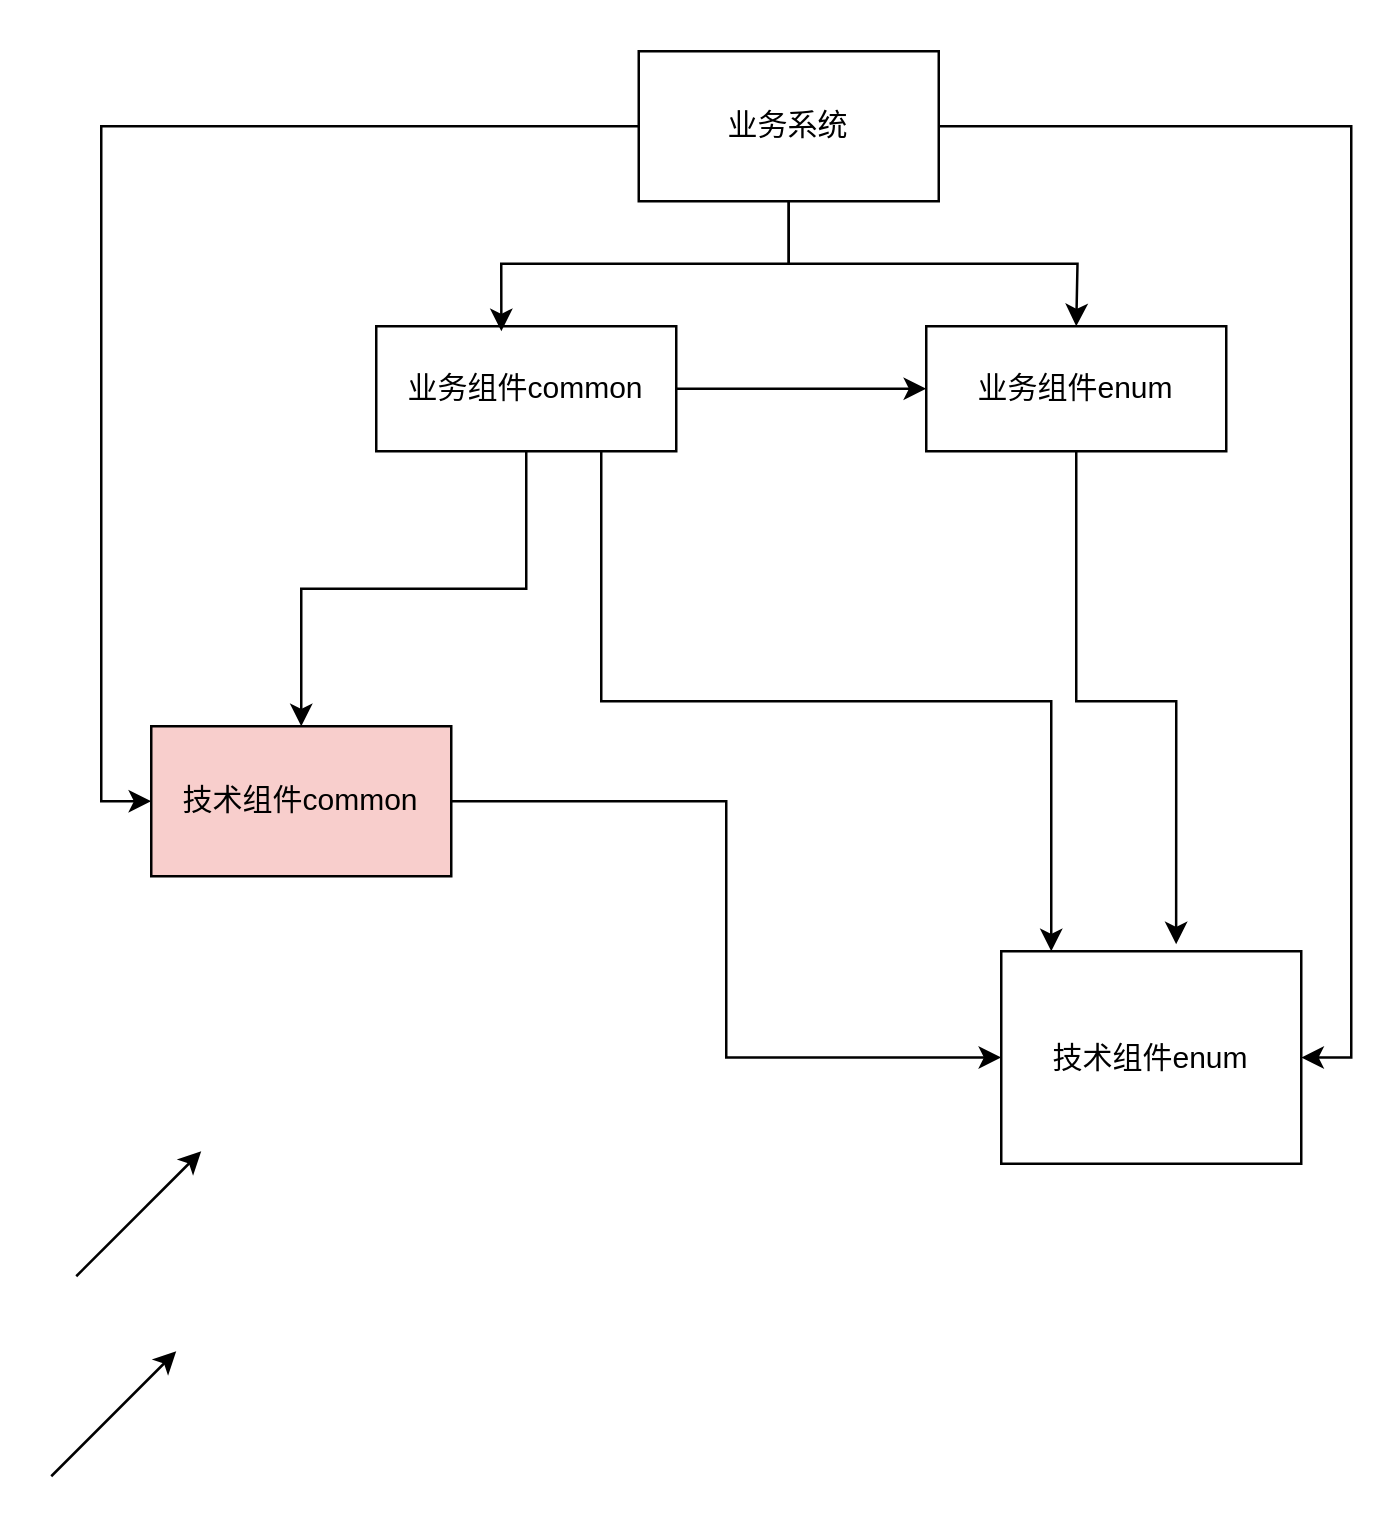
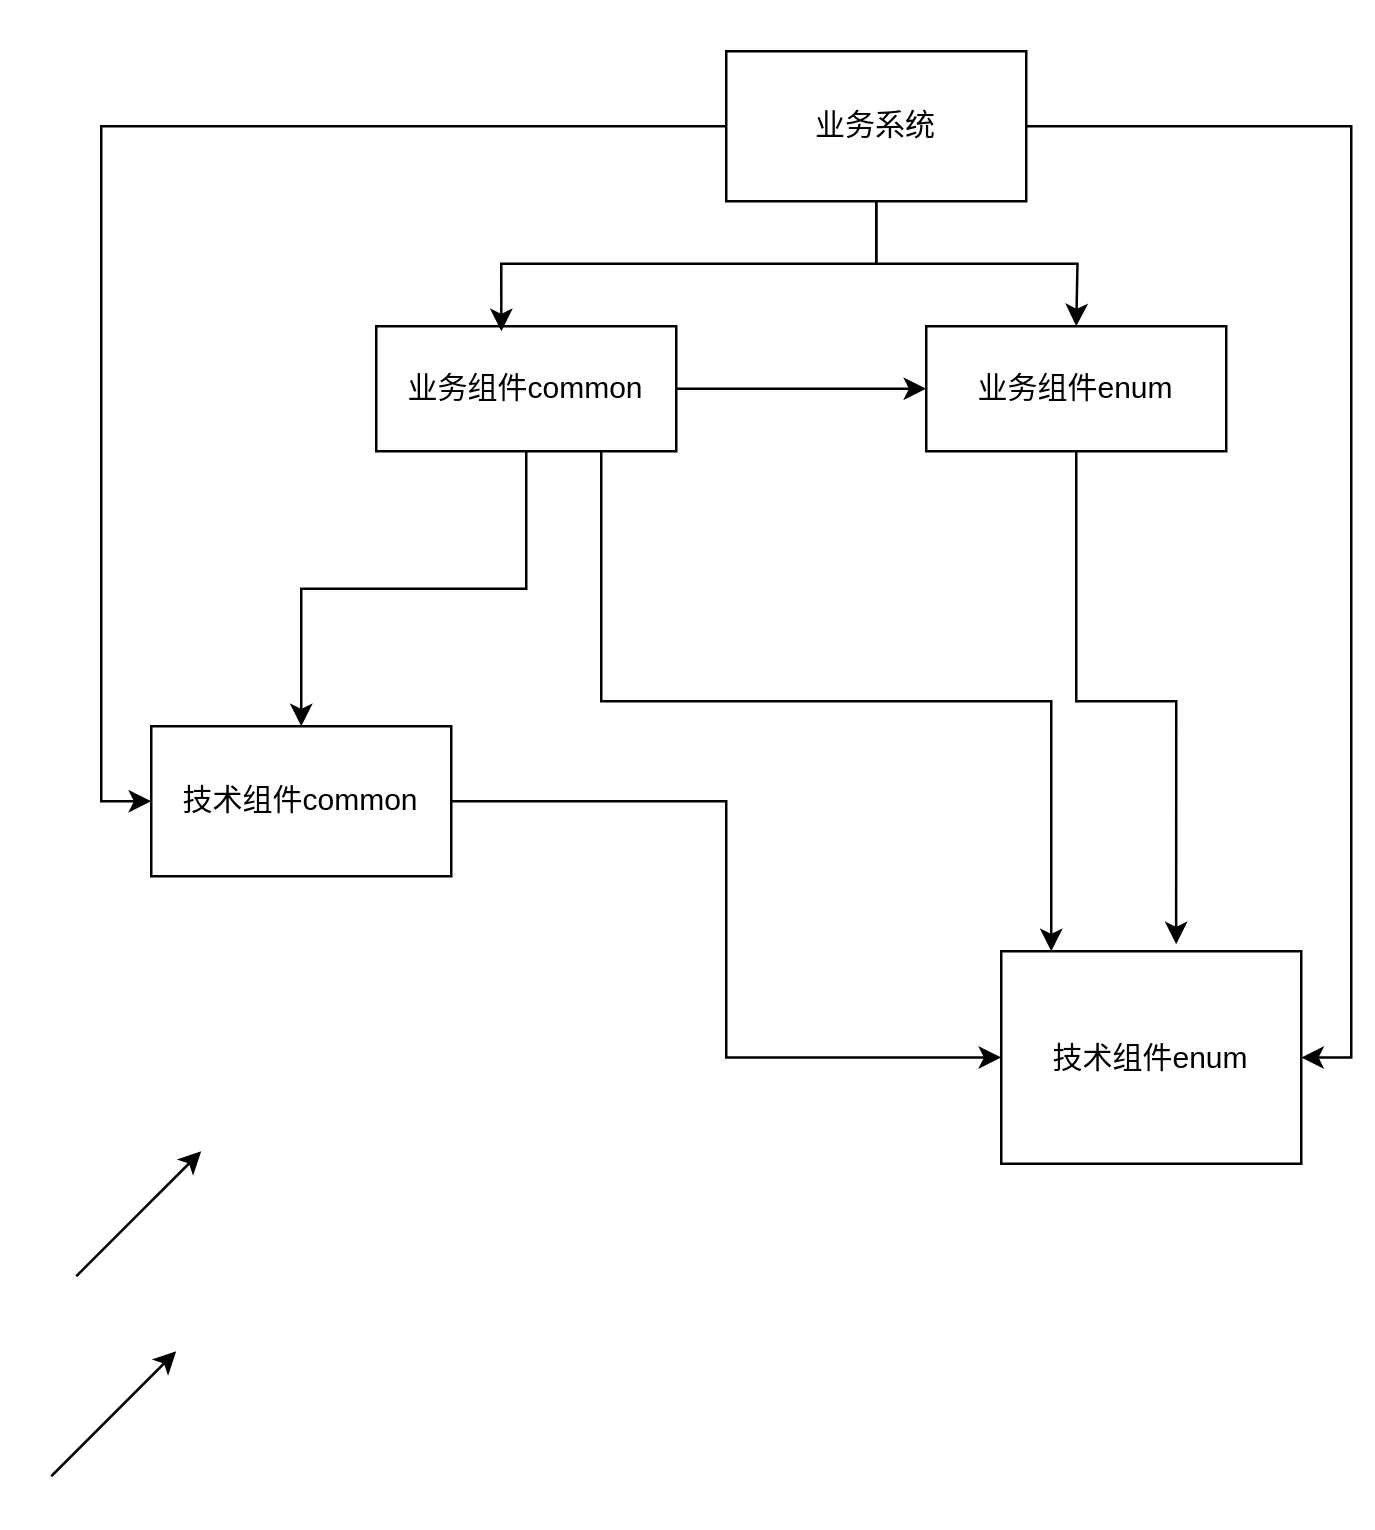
- <mxCell id="15" value="业务系统" style="rounded=0;whiteSpace=wrap;html=1;" vertex="1" parent="1"><mxGeometry x="255" y="20" width="120" height="60" as="geometry" /></mxCell>
+ <mxCell id="15" value="业务系统" style="rounded=0;whiteSpace=wrap;html=1;" vertex="1" parent="1"><mxGeometry x="290" y="20" width="120" height="60" as="geometry" /></mxCell>
- <mxCell id="7" value="技术组件common" style="rounded=0;whiteSpace=wrap;html=1;fillColor=#f8cecc;" vertex="1" parent="1"><mxGeometry x="60" y="290" width="120" height="60" as="geometry" /></mxCell>
+ <mxCell id="7" value="技术组件common" style="rounded=0;whiteSpace=wrap;html=1;" vertex="1" parent="1"><mxGeometry x="60" y="290" width="120" height="60" as="geometry" /></mxCell>
